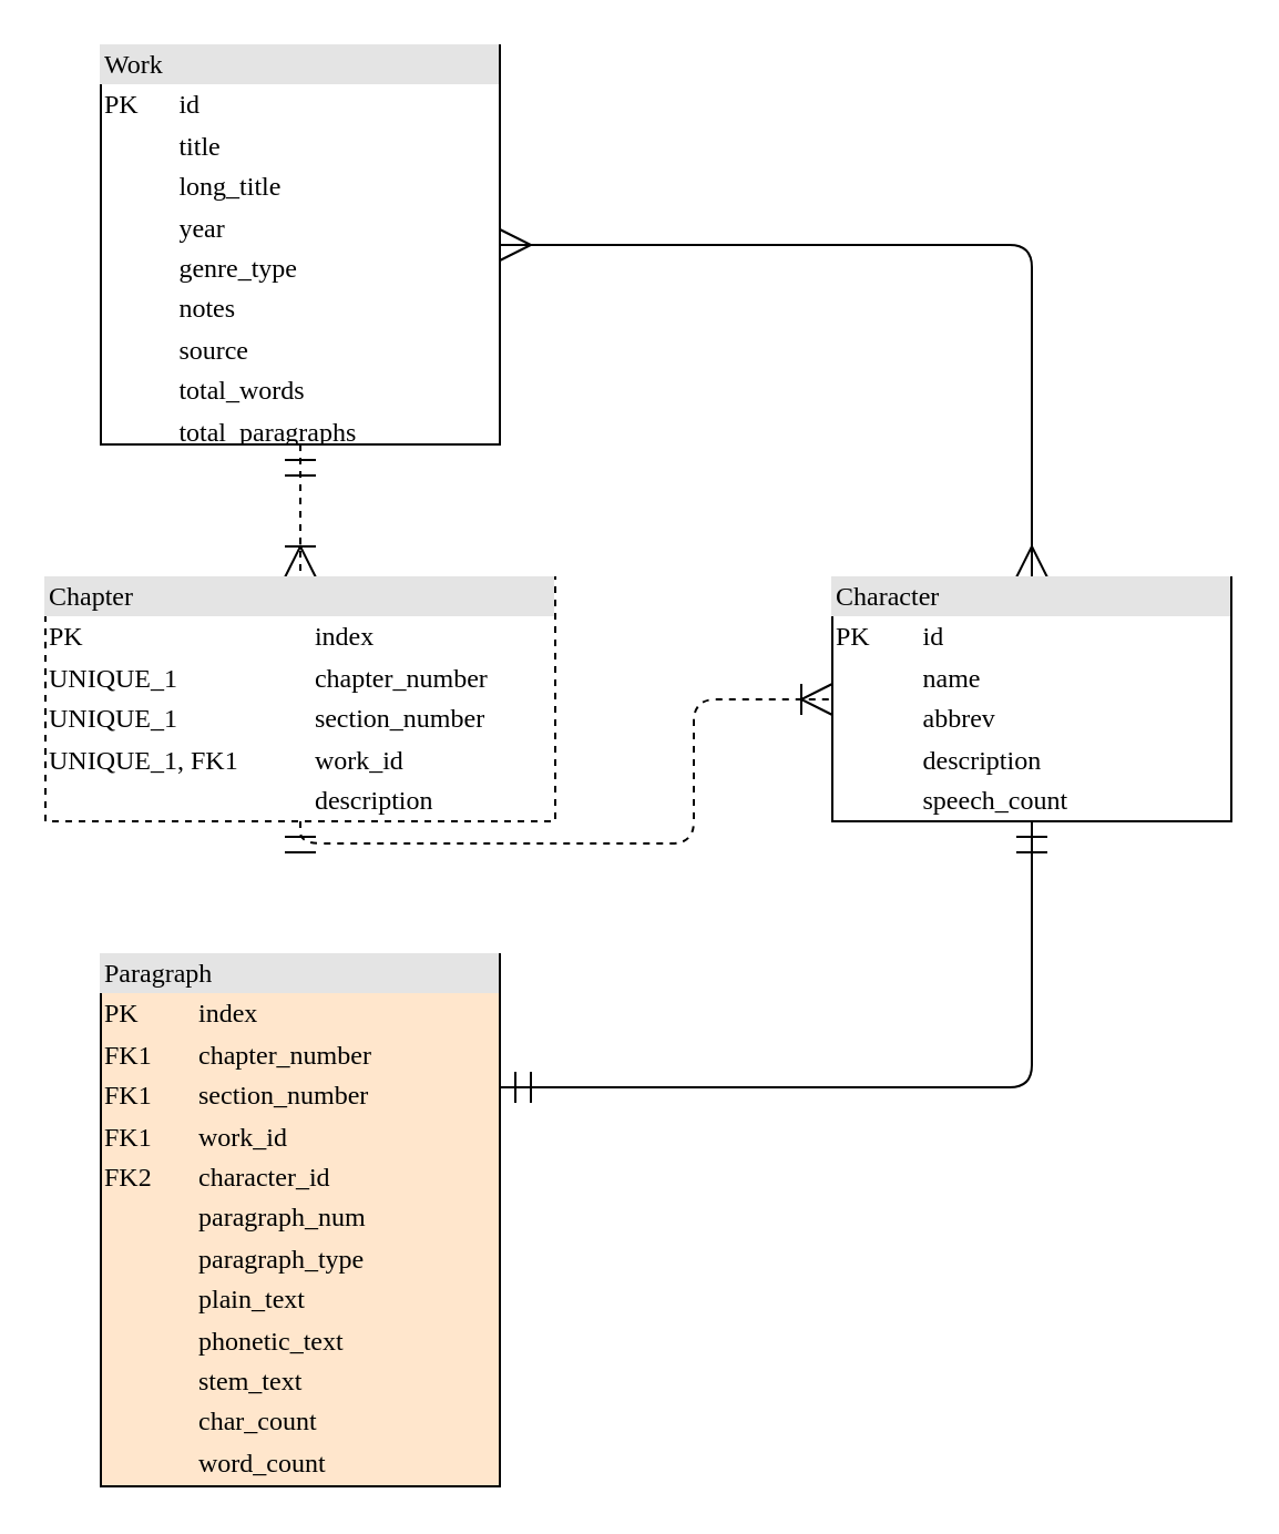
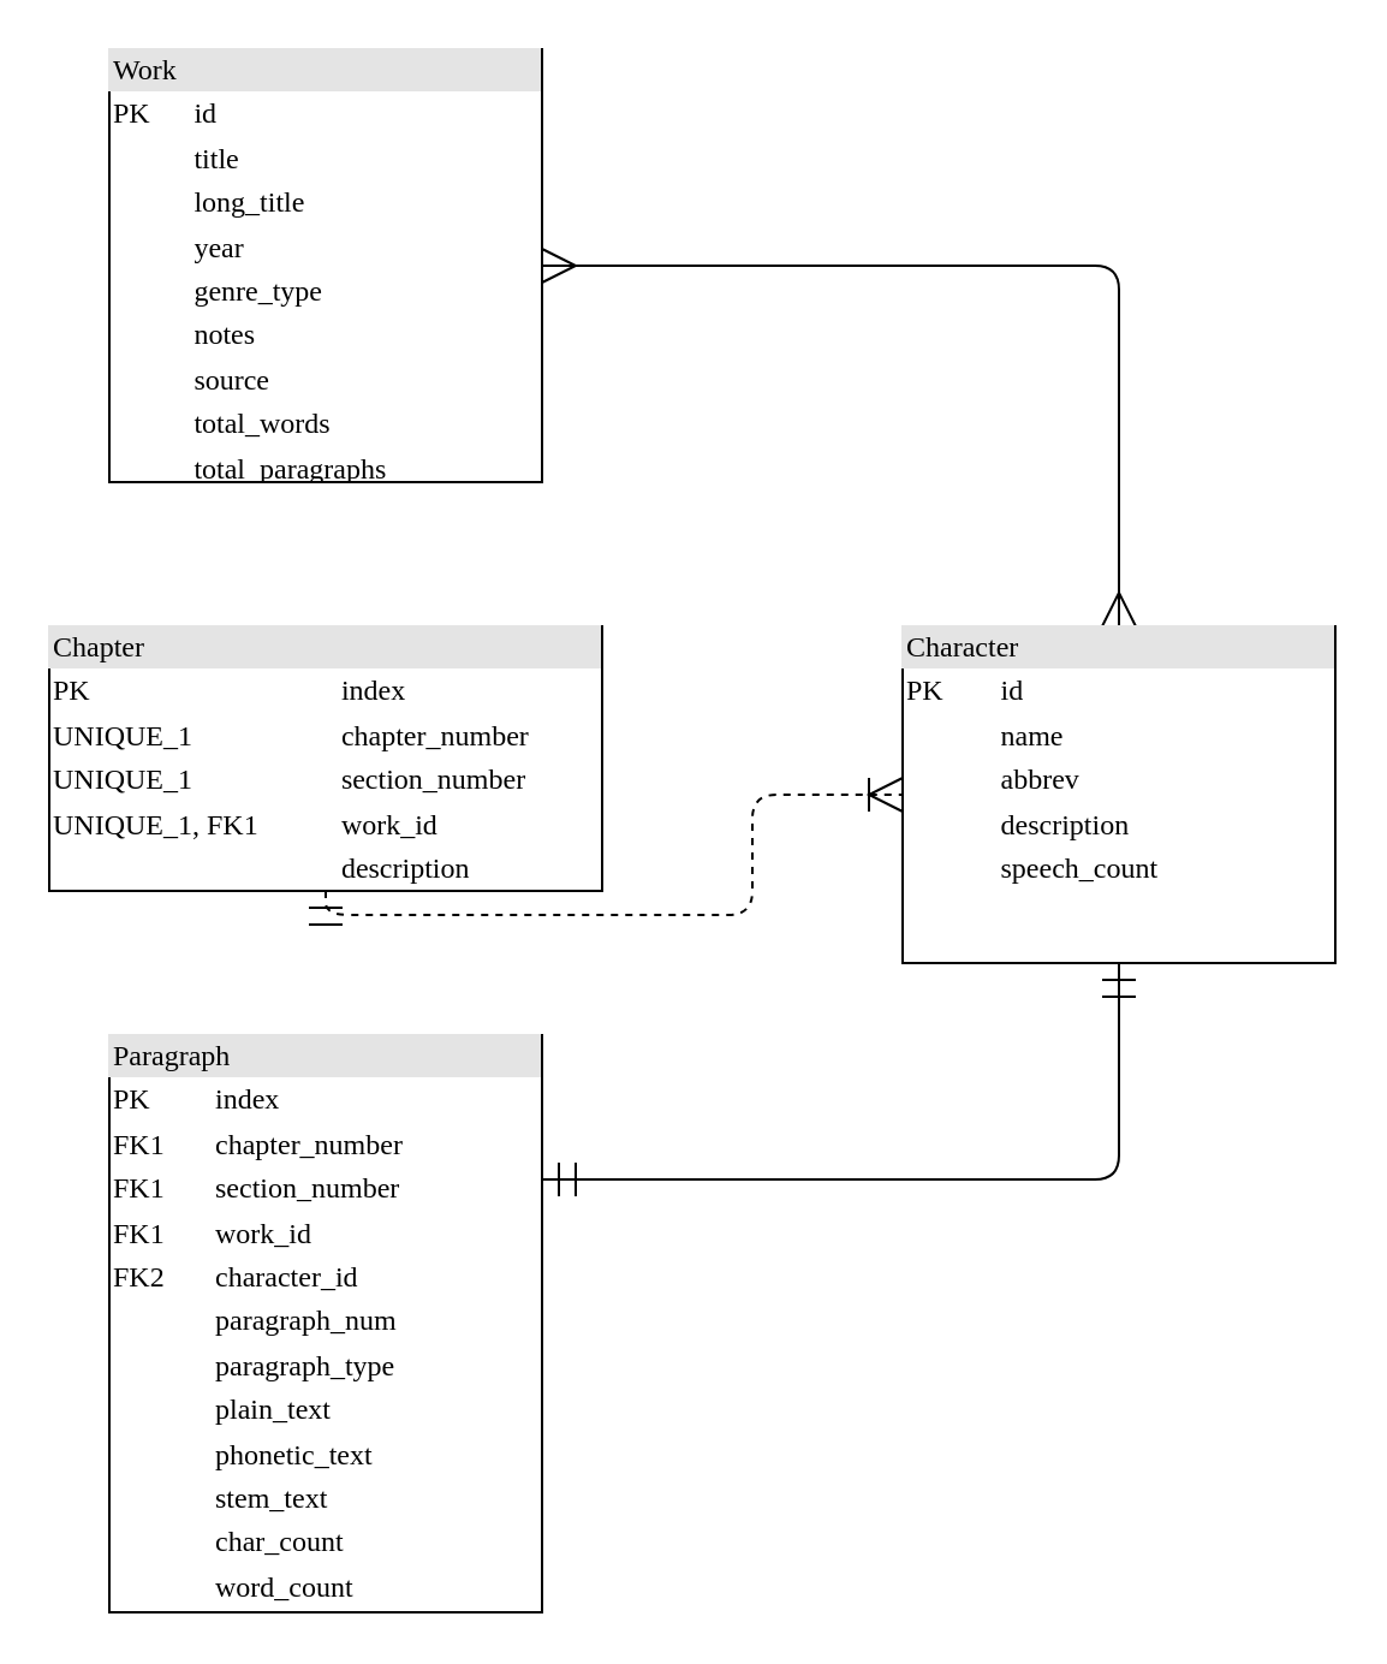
- <mxCell id="2" style="edgeStyle=orthogonalEdgeStyle;html=1;dashed=1;labelBackgroundColor=none;startArrow=ERmandOne;endArrow=ERoneToMany;fontFamily=Verdana;fontSize=12;align=left;endSize=12;startSize=12;" parent="1" source="4" target="5" edge="1"><mxGeometry relative="1" as="geometry" /></mxCell>
- <mxCell id="5" value="&lt;div style=&quot;box-sizing: border-box ; width: 100% ; background: #e4e4e4 ; padding: 2px&quot;&gt;Chapter&lt;/div&gt;&lt;table style=&quot;width: 100% ; font-size: 1em&quot; cellpadding=&quot;2&quot; cellspacing=&quot;0&quot;&gt;&lt;tbody&gt;&lt;tr&gt;&lt;td&gt;PK&lt;/td&gt;&lt;td&gt;index&lt;/td&gt;&lt;/tr&gt;&lt;tr&gt;&lt;td&gt;UNIQUE_1&lt;/td&gt;&lt;td&gt;chapter_number&lt;/td&gt;&lt;/tr&gt;&lt;tr&gt;&lt;td&gt;UNIQUE_1&lt;/td&gt;&lt;td&gt;section_number&lt;/td&gt;&lt;/tr&gt;&lt;tr&gt;&lt;td&gt;UNIQUE_1, FK1&lt;/td&gt;&lt;td&gt;work_id&lt;/td&gt;&lt;/tr&gt;&lt;tr&gt;&lt;td&gt;&lt;br&gt;&lt;/td&gt;&lt;td&gt;description&lt;/td&gt;&lt;/tr&gt;&lt;/tbody&gt;&lt;/table&gt;" style="verticalAlign=top;align=left;overflow=fill;html=1;rounded=0;shadow=0;comic=0;labelBackgroundColor=none;strokeWidth=1;fontFamily=Verdana;fontSize=12;dashed=1;" parent="1" vertex="1"><mxGeometry x="20" y="260" width="230" height="110" as="geometry" /></mxCell>
+ <mxCell id="5" value="&lt;div style=&quot;box-sizing: border-box ; width: 100% ; background: #e4e4e4 ; padding: 2px&quot;&gt;Chapter&lt;/div&gt;&lt;table style=&quot;width: 100% ; font-size: 1em&quot; cellpadding=&quot;2&quot; cellspacing=&quot;0&quot;&gt;&lt;tbody&gt;&lt;tr&gt;&lt;td&gt;PK&lt;/td&gt;&lt;td&gt;index&lt;/td&gt;&lt;/tr&gt;&lt;tr&gt;&lt;td&gt;UNIQUE_1&lt;/td&gt;&lt;td&gt;chapter_number&lt;/td&gt;&lt;/tr&gt;&lt;tr&gt;&lt;td&gt;UNIQUE_1&lt;/td&gt;&lt;td&gt;section_number&lt;/td&gt;&lt;/tr&gt;&lt;tr&gt;&lt;td&gt;UNIQUE_1, FK1&lt;/td&gt;&lt;td&gt;work_id&lt;/td&gt;&lt;/tr&gt;&lt;tr&gt;&lt;td&gt;&lt;br&gt;&lt;/td&gt;&lt;td&gt;description&lt;/td&gt;&lt;/tr&gt;&lt;/tbody&gt;&lt;/table&gt;" style="verticalAlign=top;align=left;overflow=fill;html=1;rounded=0;shadow=0;comic=0;labelBackgroundColor=none;strokeWidth=1;fontFamily=Verdana;fontSize=12" parent="1" vertex="1"><mxGeometry x="20" y="260" width="230" height="110" as="geometry" /></mxCell>
- <mxCell id="9" value="&lt;div style=&quot;box-sizing: border-box ; width: 100% ; background: #e4e4e4 ; padding: 2px&quot;&gt;Character&lt;/div&gt;&lt;table style=&quot;width: 100% ; font-size: 1em&quot; cellpadding=&quot;2&quot; cellspacing=&quot;0&quot;&gt;&lt;tbody&gt;&lt;tr&gt;&lt;td&gt;PK&lt;/td&gt;&lt;td&gt;id&lt;/td&gt;&lt;/tr&gt;&lt;tr&gt;&lt;td&gt;&lt;br&gt;&lt;/td&gt;&lt;td&gt;name&lt;/td&gt;&lt;/tr&gt;&lt;tr&gt;&lt;td&gt;&lt;br&gt;&lt;/td&gt;&lt;td&gt;abbrev&lt;/td&gt;&lt;/tr&gt;&lt;tr&gt;&lt;td&gt;&lt;br&gt;&lt;/td&gt;&lt;td&gt;description&lt;/td&gt;&lt;/tr&gt;&lt;tr&gt;&lt;td&gt;&lt;br&gt;&lt;/td&gt;&lt;td&gt;speech_count&lt;/td&gt;&lt;/tr&gt;&lt;/tbody&gt;&lt;/table&gt;" style="verticalAlign=top;align=left;overflow=fill;html=1;rounded=0;shadow=0;comic=0;labelBackgroundColor=none;strokeWidth=1;fontFamily=Verdana;fontSize=12" parent="1" vertex="1"><mxGeometry x="375" y="260" width="180" height="110" as="geometry" /></mxCell>
+ <mxCell id="9" value="&lt;div style=&quot;box-sizing: border-box ; width: 100% ; background: #e4e4e4 ; padding: 2px&quot;&gt;Character&lt;/div&gt;&lt;table style=&quot;width: 100% ; font-size: 1em&quot; cellpadding=&quot;2&quot; cellspacing=&quot;0&quot;&gt;&lt;tbody&gt;&lt;tr&gt;&lt;td&gt;PK&lt;/td&gt;&lt;td&gt;id&lt;/td&gt;&lt;/tr&gt;&lt;tr&gt;&lt;td&gt;&lt;br&gt;&lt;/td&gt;&lt;td&gt;name&lt;/td&gt;&lt;/tr&gt;&lt;tr&gt;&lt;td&gt;&lt;br&gt;&lt;/td&gt;&lt;td&gt;abbrev&lt;/td&gt;&lt;/tr&gt;&lt;tr&gt;&lt;td&gt;&lt;br&gt;&lt;/td&gt;&lt;td&gt;description&lt;/td&gt;&lt;/tr&gt;&lt;tr&gt;&lt;td&gt;&lt;br&gt;&lt;/td&gt;&lt;td&gt;speech_count&lt;/td&gt;&lt;/tr&gt;&lt;/tbody&gt;&lt;/table&gt;" style="verticalAlign=top;align=left;overflow=fill;html=1;rounded=0;shadow=0;comic=0;labelBackgroundColor=none;strokeWidth=1;fontFamily=Verdana;fontSize=12" parent="1" vertex="1"><mxGeometry x="375" y="260" width="180" height="140" as="geometry" /></mxCell>
- <mxCell id="7" value="&lt;div style=&quot;box-sizing: border-box ; width: 100% ; background: #e4e4e4 ; padding: 2px&quot;&gt;Paragraph&lt;/div&gt;&lt;table style=&quot;width: 100% ; font-size: 1em&quot; cellpadding=&quot;2&quot; cellspacing=&quot;0&quot;&gt;&lt;tbody&gt;&lt;tr&gt;&lt;td&gt;PK&lt;/td&gt;&lt;td&gt;index&lt;/td&gt;&lt;/tr&gt;&lt;tr&gt;&lt;td&gt;FK1&lt;/td&gt;&lt;td&gt;chapter_number&lt;/td&gt;&lt;/tr&gt;&lt;tr&gt;&lt;td&gt;FK1&lt;/td&gt;&lt;td&gt;section_number&lt;/td&gt;&lt;/tr&gt;&lt;tr&gt;&lt;td&gt;FK1&lt;/td&gt;&lt;td&gt;work_id&lt;/td&gt;&lt;/tr&gt;&lt;tr&gt;&lt;td&gt;FK2&lt;/td&gt;&lt;td&gt;character_id&lt;/td&gt;&lt;/tr&gt;&lt;tr&gt;&lt;td&gt;&lt;br&gt;&lt;/td&gt;&lt;td&gt;paragraph_num&lt;/td&gt;&lt;/tr&gt;&lt;tr&gt;&lt;td&gt;&lt;br&gt;&lt;/td&gt;&lt;td&gt;paragraph_type&lt;/td&gt;&lt;/tr&gt;&lt;tr&gt;&lt;td&gt;&lt;br&gt;&lt;/td&gt;&lt;td&gt;plain_text&lt;/td&gt;&lt;/tr&gt;&lt;tr&gt;&lt;td&gt;&lt;br&gt;&lt;/td&gt;&lt;td&gt;phonetic_text&lt;/td&gt;&lt;/tr&gt;&lt;tr&gt;&lt;td&gt;&lt;br&gt;&lt;/td&gt;&lt;td&gt;stem_text&lt;/td&gt;&lt;/tr&gt;&lt;tr&gt;&lt;td&gt;&lt;br&gt;&lt;/td&gt;&lt;td&gt;char_count&lt;/td&gt;&lt;/tr&gt;&lt;tr&gt;&lt;td&gt;&lt;br&gt;&lt;/td&gt;&lt;td&gt;word_count&lt;/td&gt;&lt;/tr&gt;&lt;/tbody&gt;&lt;/table&gt;" style="verticalAlign=top;align=left;overflow=fill;html=1;rounded=0;shadow=0;comic=0;labelBackgroundColor=none;strokeWidth=1;fontFamily=Verdana;fontSize=12;fillColor=#ffe6cc;" parent="1" vertex="1"><mxGeometry x="45" y="430" width="180" height="240" as="geometry" /></mxCell>
+ <mxCell id="7" value="&lt;div style=&quot;box-sizing: border-box ; width: 100% ; background: #e4e4e4 ; padding: 2px&quot;&gt;Paragraph&lt;/div&gt;&lt;table style=&quot;width: 100% ; font-size: 1em&quot; cellpadding=&quot;2&quot; cellspacing=&quot;0&quot;&gt;&lt;tbody&gt;&lt;tr&gt;&lt;td&gt;PK&lt;/td&gt;&lt;td&gt;index&lt;/td&gt;&lt;/tr&gt;&lt;tr&gt;&lt;td&gt;FK1&lt;/td&gt;&lt;td&gt;chapter_number&lt;/td&gt;&lt;/tr&gt;&lt;tr&gt;&lt;td&gt;FK1&lt;/td&gt;&lt;td&gt;section_number&lt;/td&gt;&lt;/tr&gt;&lt;tr&gt;&lt;td&gt;FK1&lt;/td&gt;&lt;td&gt;work_id&lt;/td&gt;&lt;/tr&gt;&lt;tr&gt;&lt;td&gt;FK2&lt;/td&gt;&lt;td&gt;character_id&lt;/td&gt;&lt;/tr&gt;&lt;tr&gt;&lt;td&gt;&lt;br&gt;&lt;/td&gt;&lt;td&gt;paragraph_num&lt;/td&gt;&lt;/tr&gt;&lt;tr&gt;&lt;td&gt;&lt;br&gt;&lt;/td&gt;&lt;td&gt;paragraph_type&lt;/td&gt;&lt;/tr&gt;&lt;tr&gt;&lt;td&gt;&lt;br&gt;&lt;/td&gt;&lt;td&gt;plain_text&lt;/td&gt;&lt;/tr&gt;&lt;tr&gt;&lt;td&gt;&lt;br&gt;&lt;/td&gt;&lt;td&gt;phonetic_text&lt;/td&gt;&lt;/tr&gt;&lt;tr&gt;&lt;td&gt;&lt;br&gt;&lt;/td&gt;&lt;td&gt;stem_text&lt;/td&gt;&lt;/tr&gt;&lt;tr&gt;&lt;td&gt;&lt;br&gt;&lt;/td&gt;&lt;td&gt;char_count&lt;/td&gt;&lt;/tr&gt;&lt;tr&gt;&lt;td&gt;&lt;br&gt;&lt;/td&gt;&lt;td&gt;word_count&lt;/td&gt;&lt;/tr&gt;&lt;/tbody&gt;&lt;/table&gt;" style="verticalAlign=top;align=left;overflow=fill;html=1;rounded=0;shadow=0;comic=0;labelBackgroundColor=none;strokeWidth=1;fontFamily=Verdana;fontSize=12" parent="1" vertex="1"><mxGeometry x="45" y="430" width="180" height="240" as="geometry" /></mxCell>
